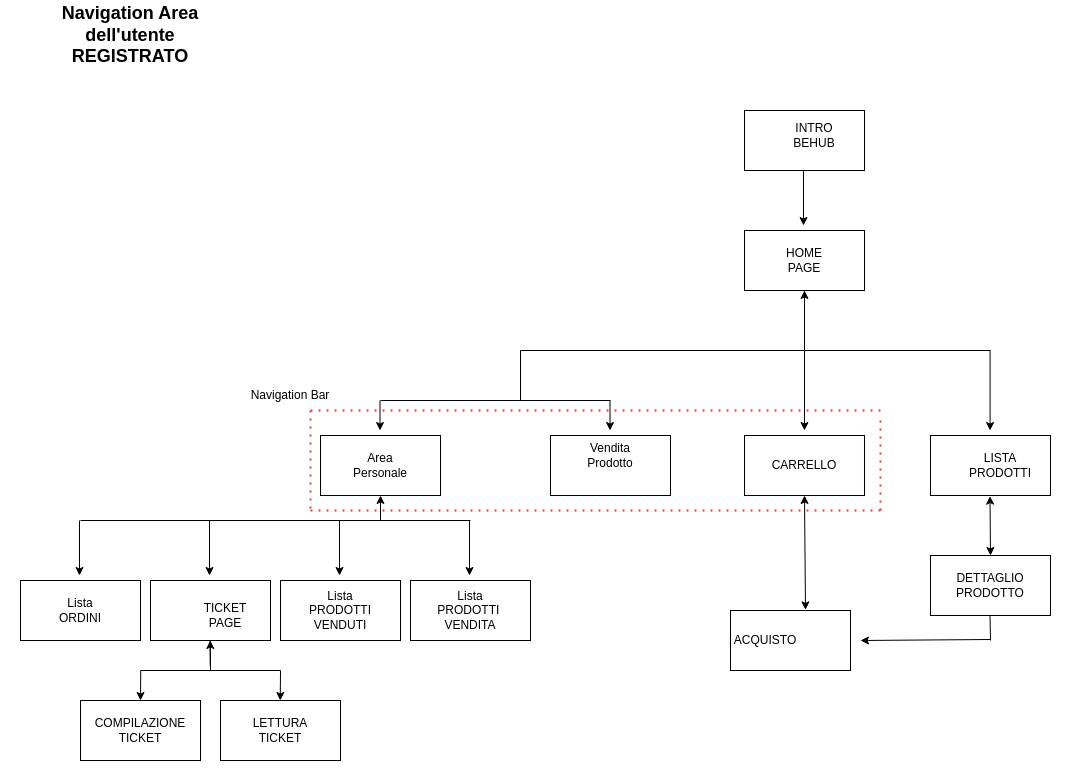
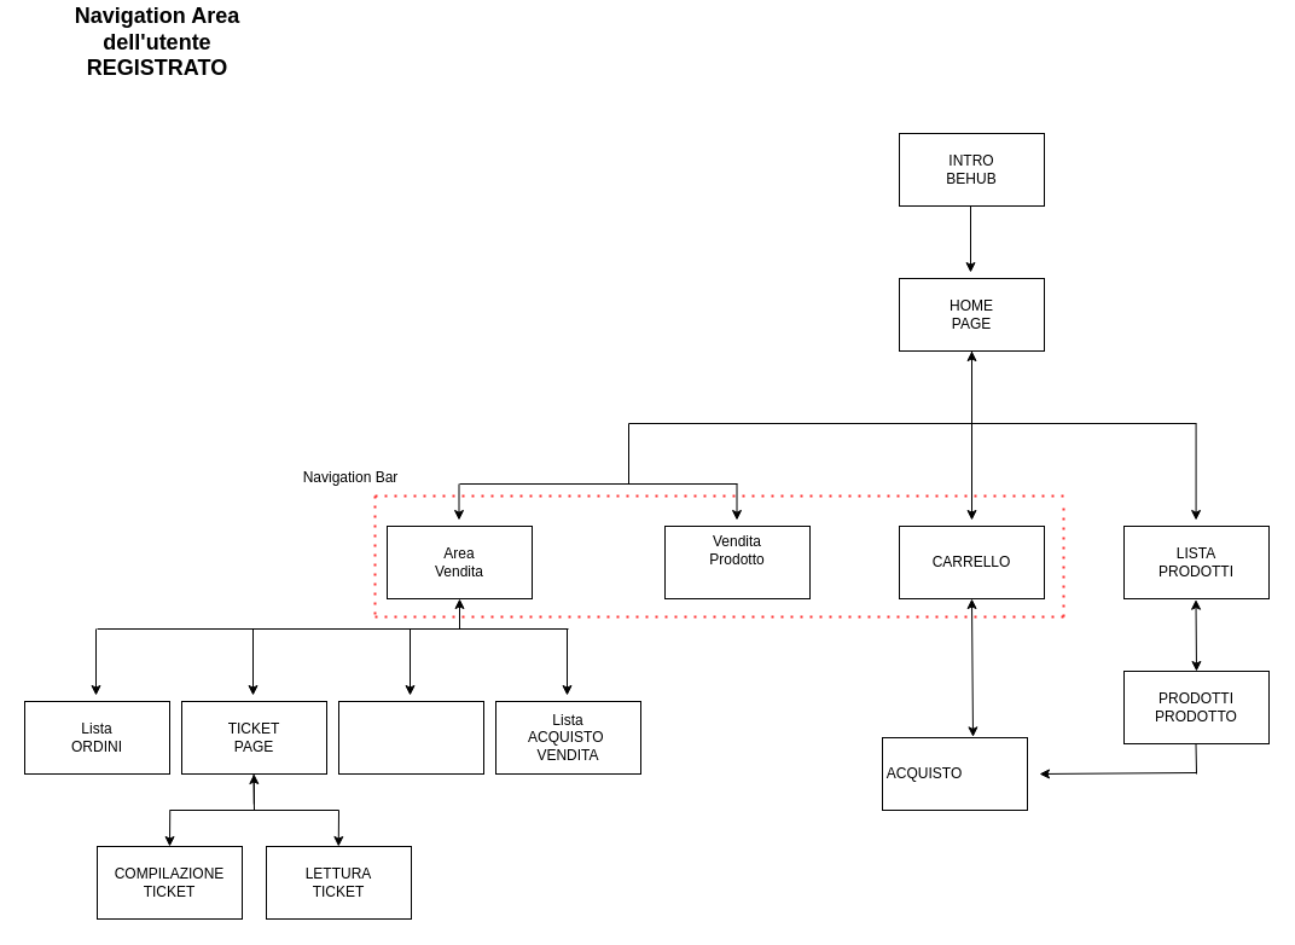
- <mxCell id="4" value="INTRO BEHUB" style="text;html=1;strokeColor=none;fillColor=none;align=center;verticalAlign=middle;whiteSpace=wrap;rounded=0;" parent="1" vertex="1"><mxGeometry x="784" y="120" width="60" height="30" as="geometry" /></mxCell>
+ <mxCell id="4" value="INTRO BEHUB" style="text;html=1;strokeColor=none;fillColor=none;align=center;verticalAlign=middle;whiteSpace=wrap;rounded=0;" parent="1" vertex="1"><mxGeometry x="774" y="125" width="60" height="30" as="geometry" /></mxCell>
- <mxCell id="13" value="Area Personale" style="text;html=1;strokeColor=none;fillColor=none;align=center;verticalAlign=middle;whiteSpace=wrap;rounded=0;" parent="1" vertex="1"><mxGeometry x="350" y="450" width="60" height="30" as="geometry" /></mxCell>
+ <mxCell id="13" value="Area Vendita" style="text;html=1;strokeColor=none;fillColor=none;align=center;verticalAlign=middle;whiteSpace=wrap;rounded=0;" parent="1" vertex="1"><mxGeometry x="350" y="450" width="60" height="30" as="geometry" /></mxCell>
- <mxCell id="11" value="LISTA PRODOTTI" style="text;html=1;strokeColor=none;fillColor=none;align=center;verticalAlign=middle;whiteSpace=wrap;rounded=0;" parent="1" vertex="1"><mxGeometry x="970" y="450" width="60" height="30" as="geometry" /></mxCell>
+ <mxCell id="11" value="LISTA PRODOTTI" style="text;html=1;strokeColor=none;fillColor=none;align=center;verticalAlign=middle;whiteSpace=wrap;rounded=0;" parent="1" vertex="1"><mxGeometry x="960" y="450" width="60" height="30" as="geometry" /></mxCell>
- <mxCell id="26" value="DETTAGLIO PRODOTTO" style="text;html=1;strokeColor=none;fillColor=none;align=center;verticalAlign=middle;whiteSpace=wrap;rounded=0;" parent="1" vertex="1"><mxGeometry x="960" y="570" width="60" height="30" as="geometry" /></mxCell>
+ <mxCell id="26" value="PRODOTTI PRODOTTO" style="text;html=1;strokeColor=none;fillColor=none;align=center;verticalAlign=middle;whiteSpace=wrap;rounded=0;" parent="1" vertex="1"><mxGeometry x="960" y="570" width="60" height="30" as="geometry" /></mxCell>
- <mxCell id="35" value="Lista PRODOTTI VENDUTI" style="text;html=1;strokeColor=none;fillColor=none;align=center;verticalAlign=middle;whiteSpace=wrap;rounded=0;" parent="1" vertex="1"><mxGeometry x="310" y="595" width="60" height="30" as="geometry" /></mxCell>
- <mxCell id="38" value="Lista PRODOTTI&amp;nbsp; VENDITA" style="text;html=1;strokeColor=none;fillColor=none;align=center;verticalAlign=middle;whiteSpace=wrap;rounded=0;" parent="1" vertex="1"><mxGeometry x="440" y="595" width="60" height="30" as="geometry" /></mxCell>
+ <mxCell id="38" value="Lista ACQUISTO&amp;nbsp; VENDITA" style="text;html=1;strokeColor=none;fillColor=none;align=center;verticalAlign=middle;whiteSpace=wrap;rounded=0;" parent="1" vertex="1"><mxGeometry x="440" y="595" width="60" height="30" as="geometry" /></mxCell>
- <mxCell id="32" value="TICKET PAGE" style="text;html=1;strokeColor=none;fillColor=none;align=center;verticalAlign=middle;whiteSpace=wrap;rounded=0;" parent="1" vertex="1"><mxGeometry x="195" y="600" width="60" height="30" as="geometry" /></mxCell>
+ <mxCell id="32" value="TICKET PAGE" style="text;html=1;strokeColor=none;fillColor=none;align=center;verticalAlign=middle;whiteSpace=wrap;rounded=0;" parent="1" vertex="1"><mxGeometry x="180" y="595" width="60" height="30" as="geometry" /></mxCell>
